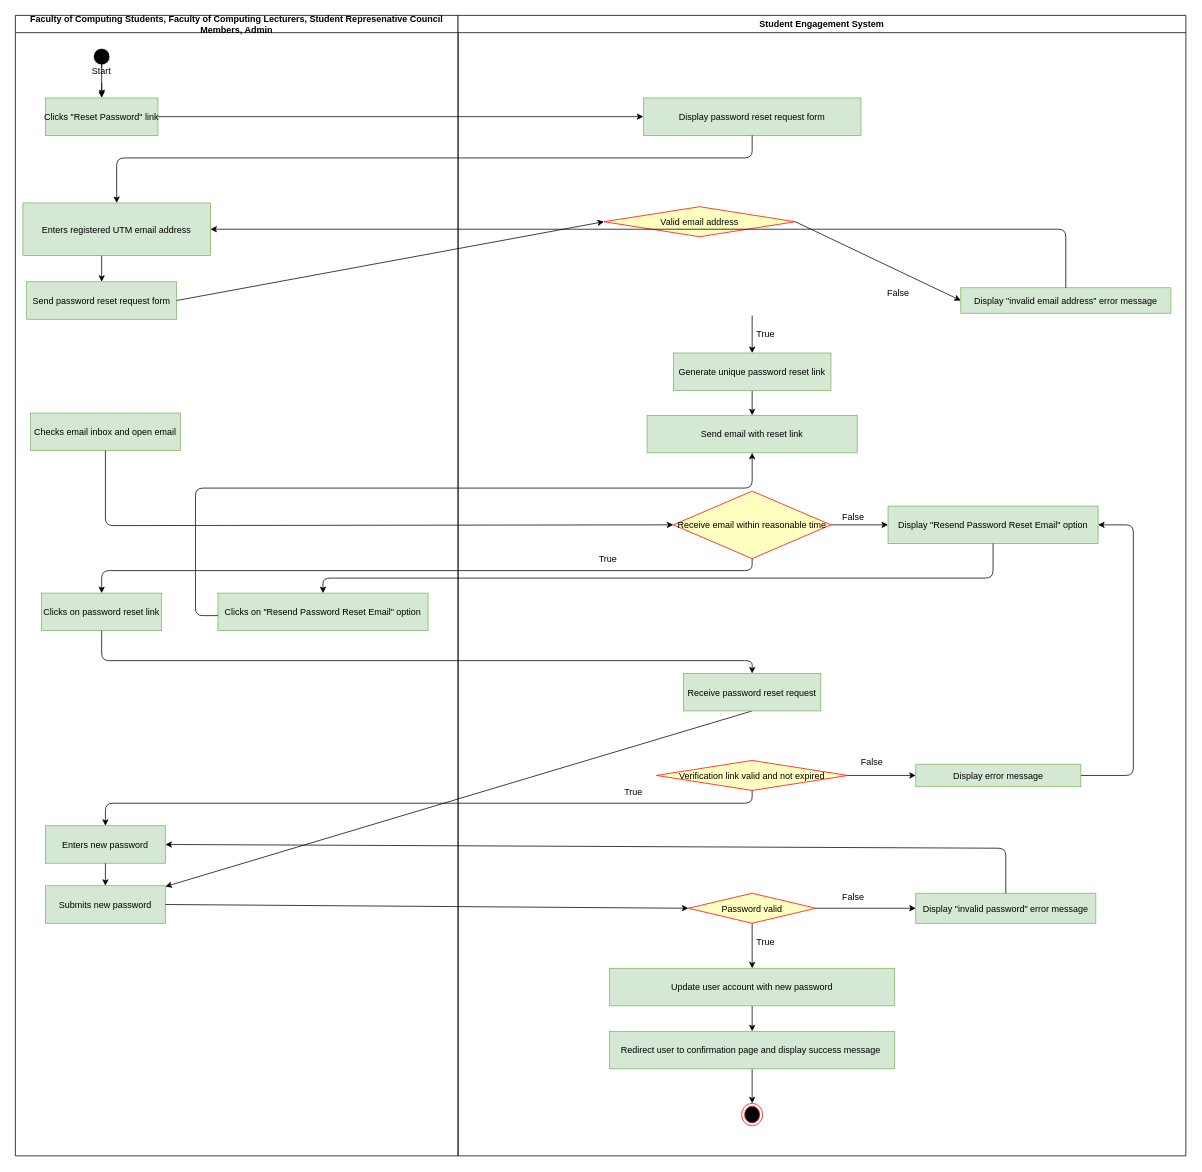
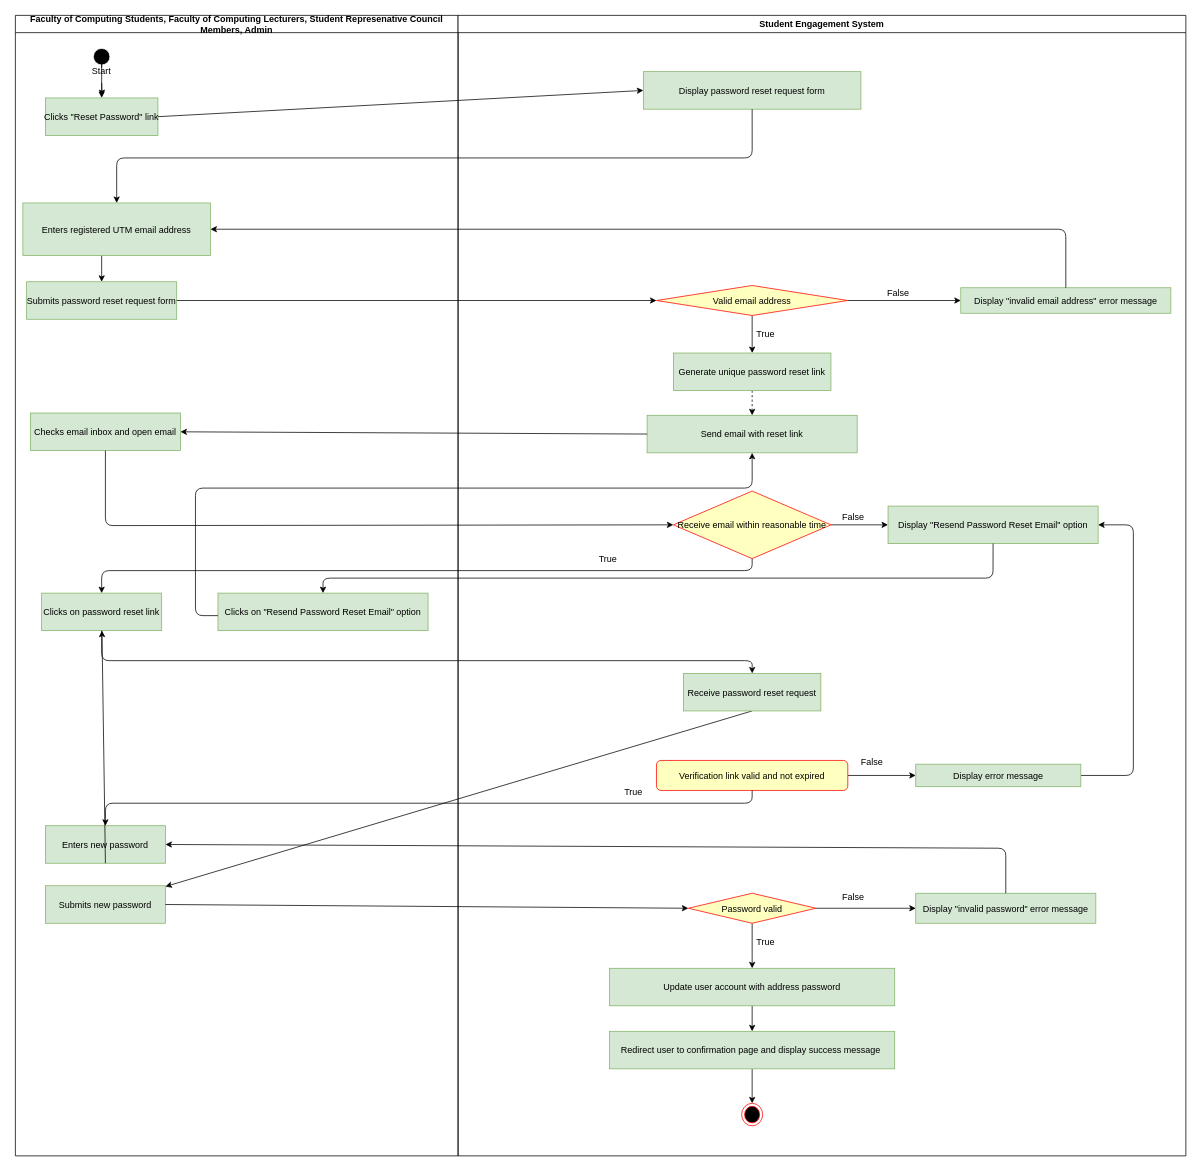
- <mxCell id="27" value="Display password reset request form" style="fillColor=#d5e8d4;strokeColor=#82b366;" vertex="1" parent="18"><mxGeometry x="246.94" y="110" width="290" height="50" as="geometry" /></mxCell>
+ <mxCell id="27" value="Display password reset request form" style="fillColor=#d5e8d4;strokeColor=#82b366;" vertex="1" parent="18"><mxGeometry x="246.94" y="75" width="290" height="50" as="geometry" /></mxCell>
- <mxCell id="32" value="Valid email address" style="rhombus;fillColor=#ffffc0;strokeColor=#ff0000;" vertex="1" parent="18"><mxGeometry x="194.44" y="255" width="255" height="40" as="geometry" /></mxCell>
+ <mxCell id="32" value="Valid email address" style="rhombus;fillColor=#ffffc0;strokeColor=#ff0000;" vertex="1" parent="18"><mxGeometry x="264.44" y="360" width="255" height="40" as="geometry" /></mxCell>
- <mxCell id="8" value="Send password reset request form" style="fillColor=#d5e8d4;strokeColor=#82b366;" parent="2" vertex="1"><mxGeometry x="15" y="355" width="200" height="50" as="geometry" /></mxCell>
+ <mxCell id="8" value="Submits password reset request form" style="fillColor=#d5e8d4;strokeColor=#82b366;" parent="2" vertex="1"><mxGeometry x="15" y="355" width="200" height="50" as="geometry" /></mxCell>
- <mxCell id="20" style="edgeStyle=none;html=1;exitX=0.5;exitY=1;exitDx=0;exitDy=0;entryX=0.5;entryY=0;entryDx=0;entryDy=0;" edge="1" parent="18" source="21" target="28"><mxGeometry relative="1" as="geometry" /></mxCell>
+ <mxCell id="20" style="edgeStyle=none;html=1;exitX=0.5;exitY=1;exitDx=0;exitDy=0;entryX=0.5;entryY=0;entryDx=0;entryDy=0;dashed=1;" edge="1" parent="18" source="21" target="28"><mxGeometry relative="1" as="geometry" /></mxCell>
+ <mxCell id="57" style="edgeStyle=none;html=1;exitX=0;exitY=0.5;exitDx=0;exitDy=0;entryX=1;entryY=0.5;entryDx=0;entryDy=0;" edge="1" parent="1" source="28" target="12"><mxGeometry relative="1" as="geometry" /></mxCell>
- <mxCell id="34" value="Verification link valid and not expired" style="rhombus;fillColor=#ffffc0;strokeColor=#ff0000;" parent="18" vertex="1"><mxGeometry x="264.44" y="993" width="255" height="40" as="geometry" /></mxCell>
+ <mxCell id="34" value="Verification link valid and not expired" style="fillColor=#ffffc0;strokeColor=#ff0000;rounded=1;" parent="18" vertex="1"><mxGeometry x="264.44" y="993" width="255" height="40" as="geometry" /></mxCell>
- <mxCell id="17" style="edgeStyle=none;html=1;exitX=0.5;exitY=1;exitDx=0;exitDy=0;entryX=0.5;entryY=0;entryDx=0;entryDy=0;" edge="1" parent="2" source="14" target="16"><mxGeometry relative="1" as="geometry" /></mxCell>
+ <mxCell id="17" style="edgeStyle=none;html=1;exitX=0.5;exitY=1;exitDx=0;exitDy=0;" edge="1" parent="2" source="14" target="13"><mxGeometry relative="1" as="geometry" /></mxCell>
- <mxCell id="42" value="Update user account with new password" style="fillColor=#d5e8d4;strokeColor=#82b366;" parent="18" vertex="1"><mxGeometry x="201.97" y="1270" width="380" height="50" as="geometry" /></mxCell>
+ <mxCell id="42" value="Update user account with address password" style="fillColor=#d5e8d4;strokeColor=#82b366;" parent="18" vertex="1"><mxGeometry x="201.97" y="1270" width="380" height="50" as="geometry" /></mxCell>
